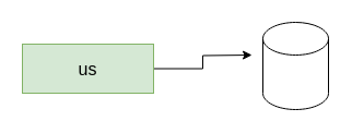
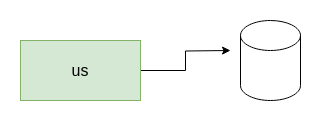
- <mxCell id="3" value="&lt;font style=&quot;font-size: 16px;&quot;&gt;us&lt;/font&gt;" style="rounded=0;whiteSpace=wrap;html=1;fillColor=#d5e8d4;strokeColor=#82b366;" vertex="1" parent="1"><mxGeometry x="20" y="40" width="120" height="45" as="geometry" /></mxCell>
+ <mxCell id="3" value="&lt;font style=&quot;font-size: 16px;&quot;&gt;us&lt;/font&gt;" style="rounded=0;whiteSpace=wrap;html=1;fillColor=#d5e8d4;strokeColor=#82b366;" vertex="1" parent="1"><mxGeometry x="20" y="40" width="120" height="60" as="geometry" /></mxCell>
